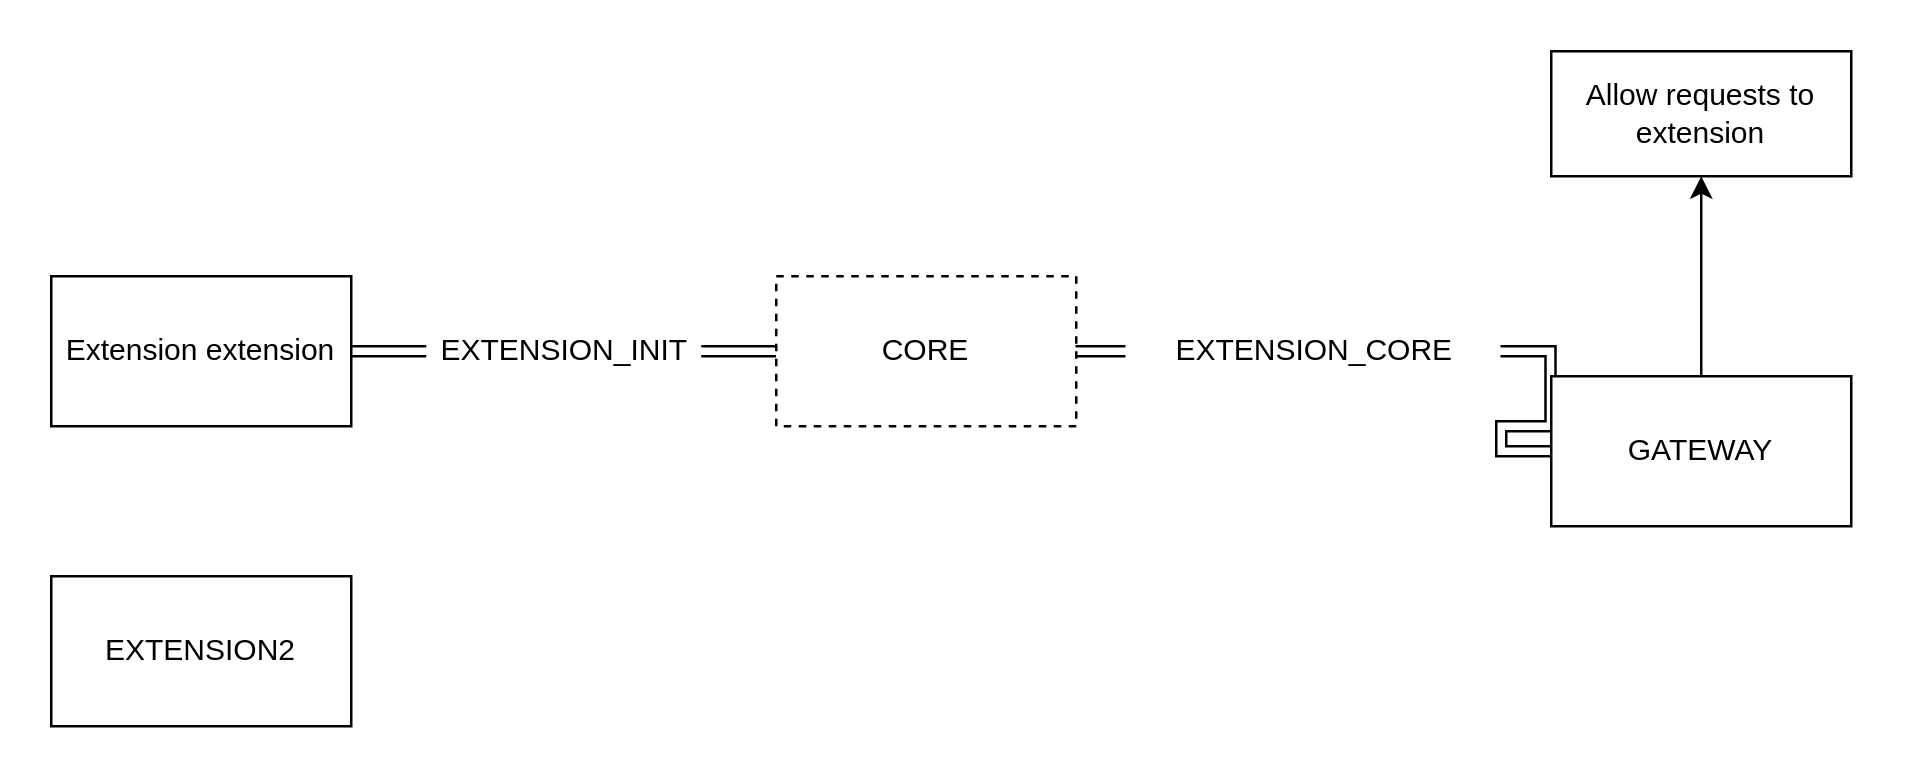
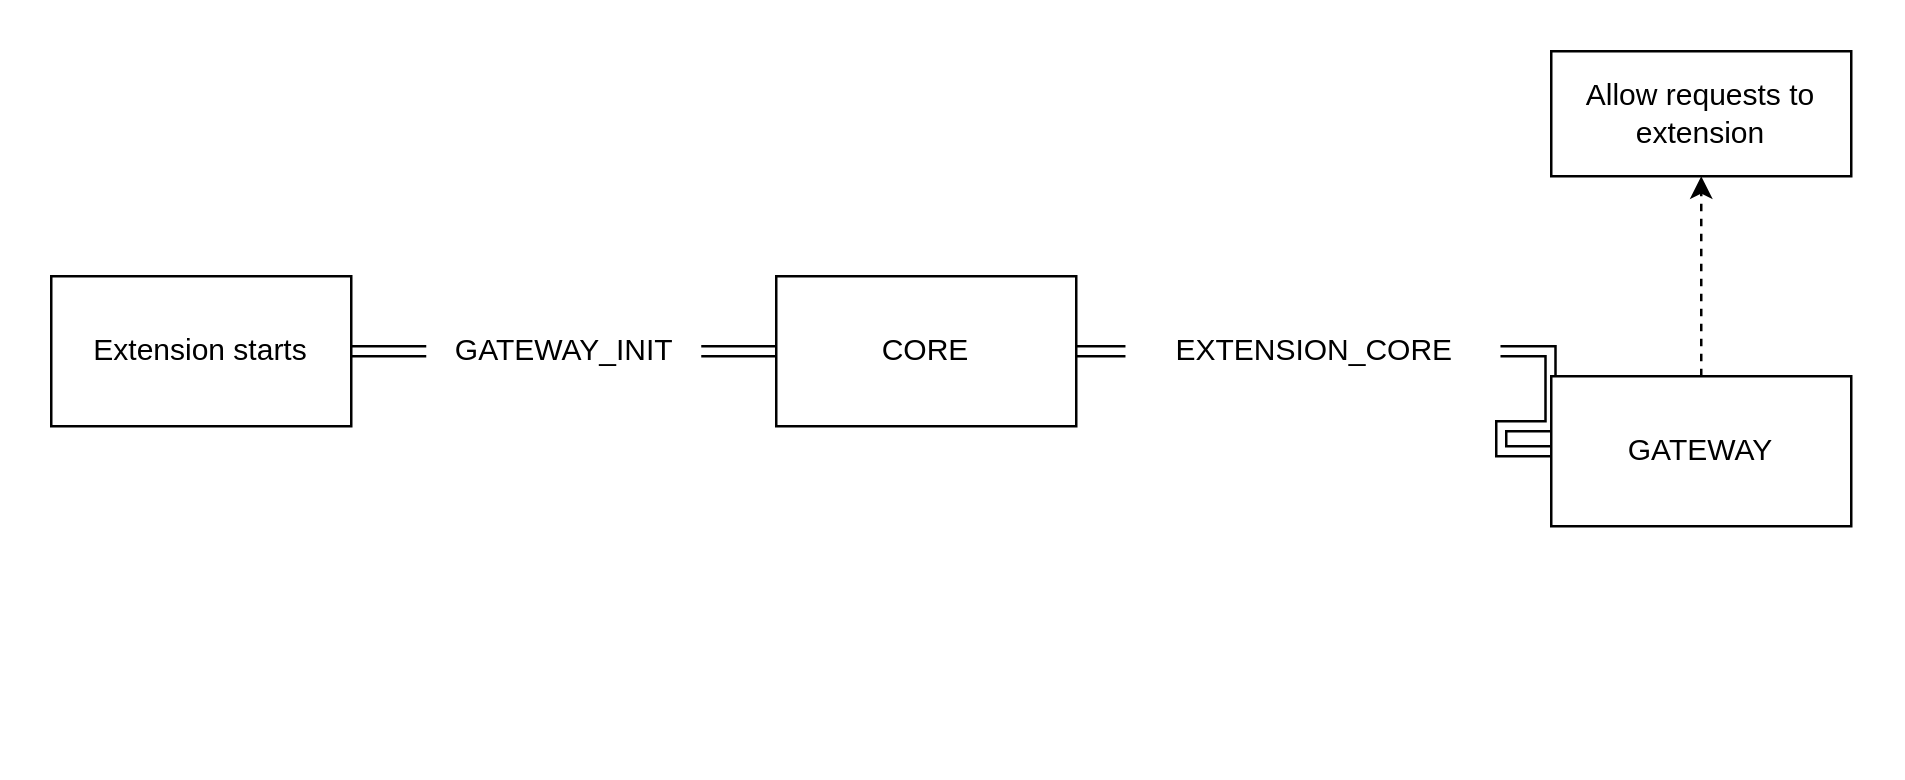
- <mxCell id="7" style="edgeStyle=orthogonalEdgeStyle;rounded=0;orthogonalLoop=1;jettySize=auto;html=1;exitX=0.5;exitY=0;exitDx=0;exitDy=0;" parent="1" source="8" target="13" edge="1"><mxGeometry relative="1" as="geometry"><mxPoint x="659.69" y="60" as="targetPoint" /></mxGeometry></mxCell>
+ <mxCell id="7" style="edgeStyle=orthogonalEdgeStyle;rounded=0;orthogonalLoop=1;jettySize=auto;html=1;exitX=0.5;exitY=0;exitDx=0;exitDy=0;dashed=1;" parent="1" source="8" target="13" edge="1"><mxGeometry relative="1" as="geometry"><mxPoint x="659.69" y="60" as="targetPoint" /></mxGeometry></mxCell>
- <mxCell id="3" value="Extension extension" style="rounded=0;whiteSpace=wrap;html=1;" parent="1" vertex="1"><mxGeometry x="20" y="110" width="120" height="60" as="geometry" /></mxCell>
+ <mxCell id="3" value="Extension starts" style="rounded=0;whiteSpace=wrap;html=1;" parent="1" vertex="1"><mxGeometry x="20" y="110" width="120" height="60" as="geometry" /></mxCell>
- <mxCell id="9" value="EXTENSION_INIT" style="text;html=1;align=center;verticalAlign=middle;resizable=0;points=[];autosize=1;strokeColor=none;fillColor=none;" parent="1" vertex="1"><mxGeometry x="170" y="130" width="110" height="20" as="geometry" /></mxCell>
+ <mxCell id="9" value="GATEWAY_INIT" style="text;html=1;align=center;verticalAlign=middle;resizable=0;points=[];autosize=1;strokeColor=none;fillColor=none;" parent="1" vertex="1"><mxGeometry x="170" y="130" width="110" height="20" as="geometry" /></mxCell>
- <mxCell id="5" value="CORE" style="whiteSpace=wrap;html=1;dashed=1;" parent="1" vertex="1"><mxGeometry x="310" y="110" width="120" height="60" as="geometry" /></mxCell>
+ <mxCell id="5" value="CORE" style="whiteSpace=wrap;html=1;" parent="1" vertex="1"><mxGeometry x="310" y="110" width="120" height="60" as="geometry" /></mxCell>
- <mxCell id="6" value="EXTENSION2" style="rounded=0;whiteSpace=wrap;html=1;" parent="1" vertex="1"><mxGeometry x="20" y="230" width="120" height="60" as="geometry" /></mxCell>
